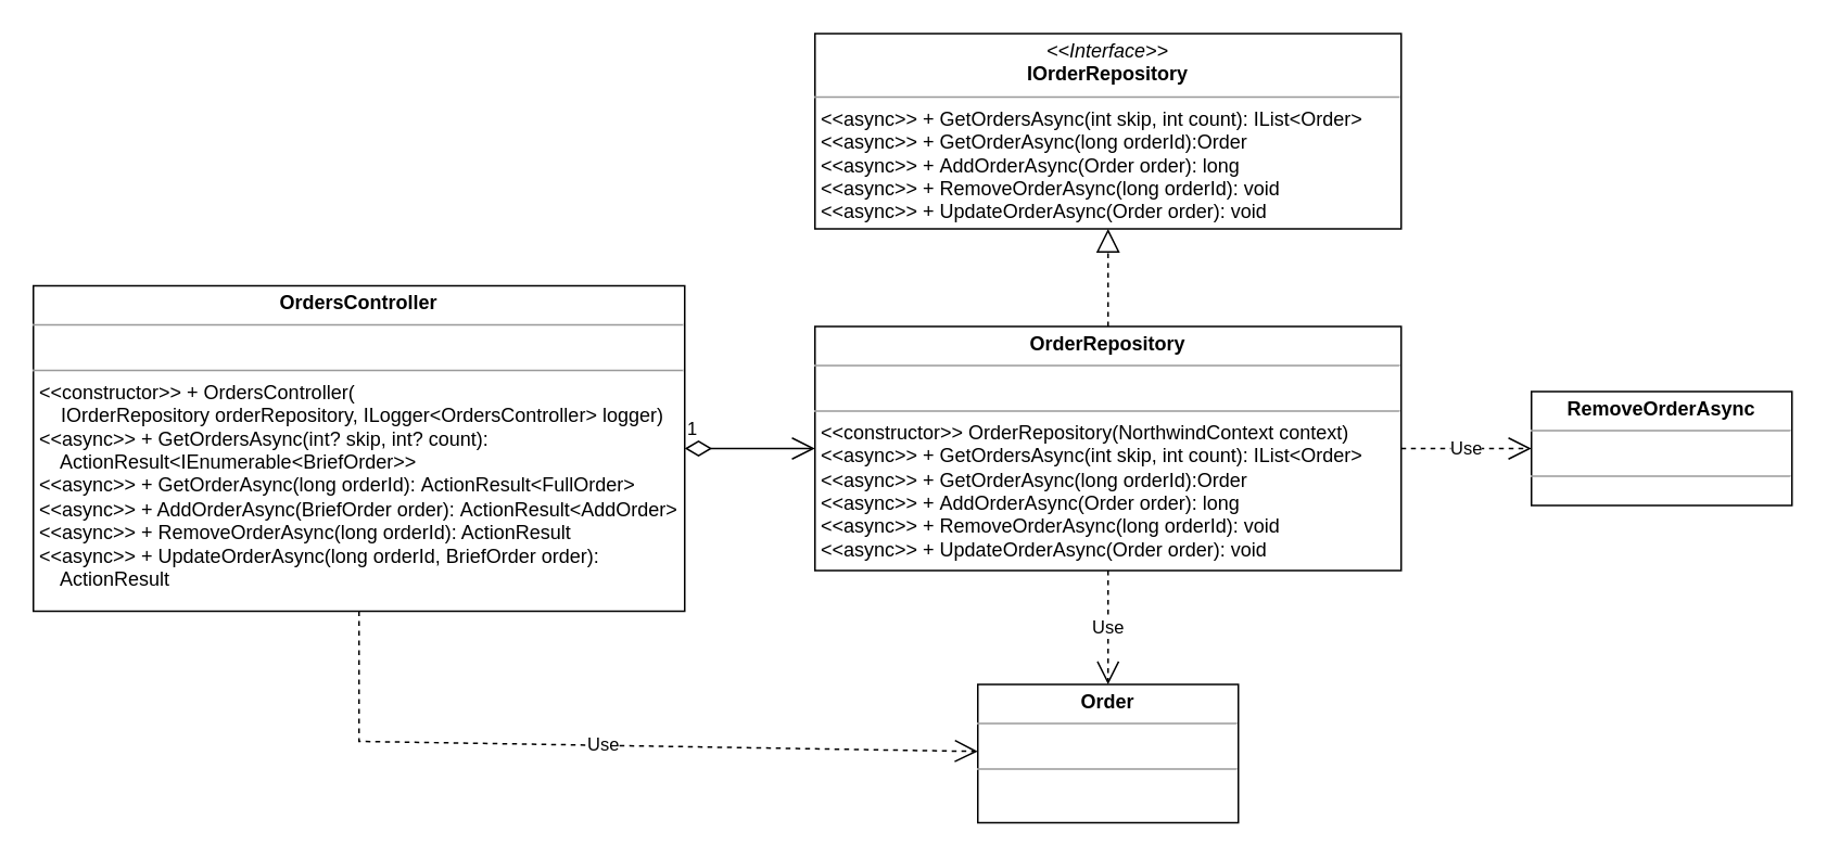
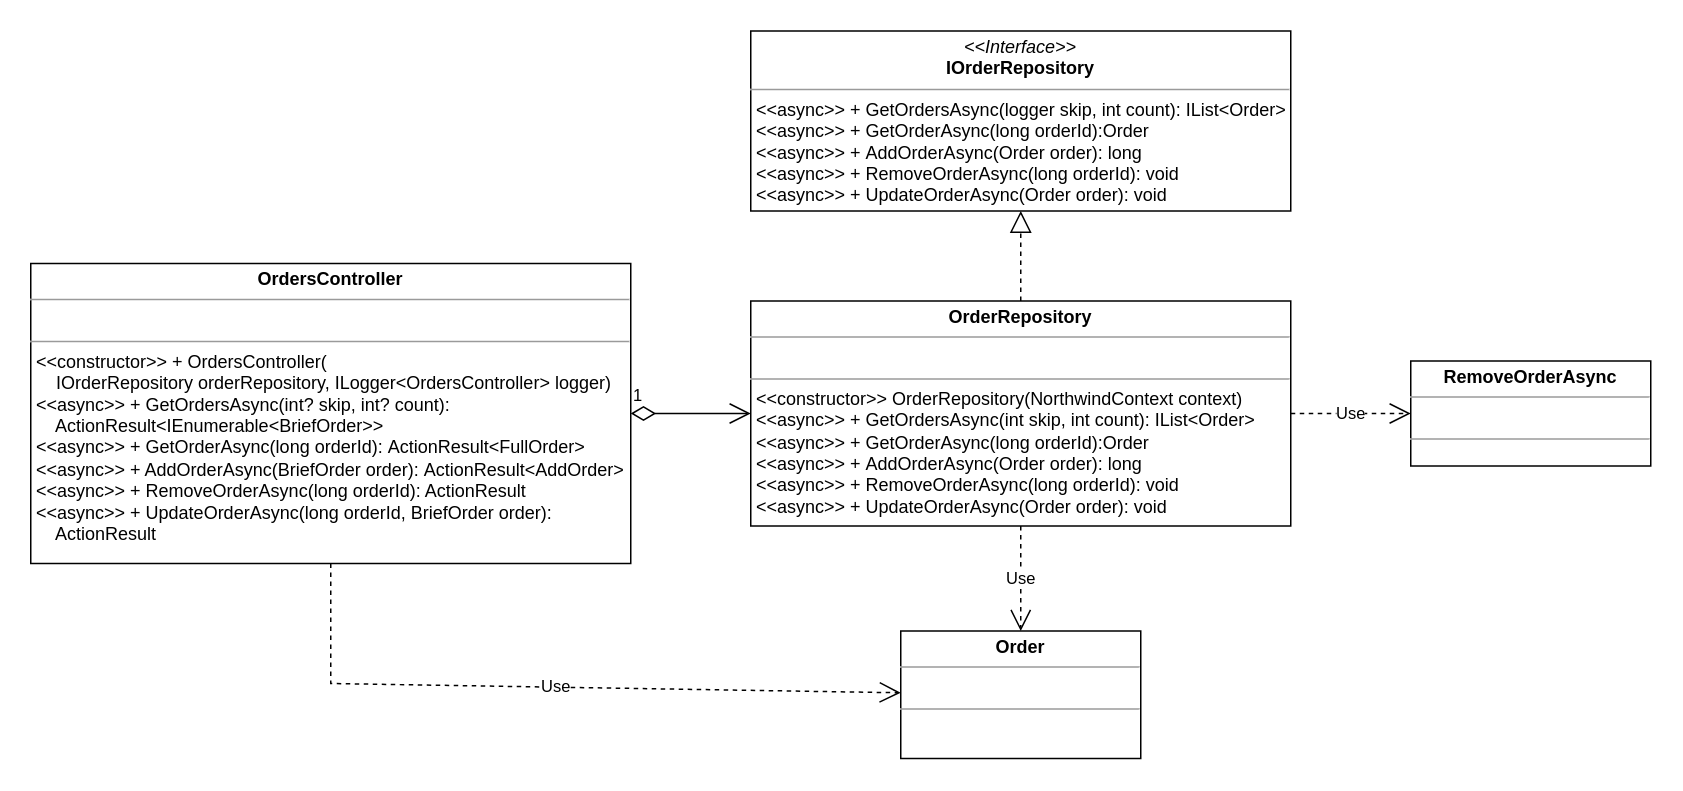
- <mxCell id="3" value="&lt;p style=&quot;margin:0px;margin-top:4px;text-align:center;&quot;&gt;&lt;i&gt;&amp;lt;&amp;lt;Interface&amp;gt;&amp;gt;&lt;/i&gt;&lt;br&gt;&lt;b&gt;IOrderRepository&lt;/b&gt;&lt;br&gt;&lt;/p&gt;&lt;hr size=&quot;1&quot;&gt;&lt;p style=&quot;border-color: var(--border-color); margin: 0px 0px 0px 4px;&quot;&gt;&amp;lt;&amp;lt;async&amp;gt;&amp;gt; +&amp;nbsp;&lt;span style=&quot;border-color: var(--border-color); background-color: initial;&quot;&gt;GetOrdersAsync(int skip, int count): IList&amp;lt;Order&amp;gt;&lt;/span&gt;&lt;/p&gt;&lt;p style=&quot;border-color: var(--border-color); margin: 0px 0px 0px 4px;&quot;&gt;&amp;lt;&amp;lt;async&amp;gt;&amp;gt;&amp;nbsp;+ GetOrderAsync(long orderId):Order&lt;/p&gt;&lt;p style=&quot;border-color: var(--border-color); margin: 0px 0px 0px 4px;&quot;&gt;&amp;lt;&amp;lt;async&amp;gt;&amp;gt; +&amp;nbsp;AddOrderAsync(Order order): long&lt;/p&gt;&lt;p style=&quot;border-color: var(--border-color); margin: 0px 0px 0px 4px;&quot;&gt;&amp;lt;&amp;lt;async&amp;gt;&amp;gt;&amp;nbsp;+&amp;nbsp;RemoveOrderAsync(long orderId): void&lt;/p&gt;&lt;p style=&quot;border-color: var(--border-color); margin: 0px 0px 0px 4px;&quot;&gt;&amp;lt;&amp;lt;async&amp;gt;&amp;gt; + UpdateOrderAsync(Order order): void&lt;/p&gt;" style="verticalAlign=top;align=left;overflow=fill;fontSize=12;fontFamily=Helvetica;html=1;" parent="1" vertex="1"><mxGeometry x="500" y="20" width="360" height="120" as="geometry" /></mxCell>
+ <mxCell id="3" value="&lt;p style=&quot;margin:0px;margin-top:4px;text-align:center;&quot;&gt;&lt;i&gt;&amp;lt;&amp;lt;Interface&amp;gt;&amp;gt;&lt;/i&gt;&lt;br&gt;&lt;b&gt;IOrderRepository&lt;/b&gt;&lt;br&gt;&lt;/p&gt;&lt;hr size=&quot;1&quot;&gt;&lt;p style=&quot;border-color: var(--border-color); margin: 0px 0px 0px 4px;&quot;&gt;&amp;lt;&amp;lt;async&amp;gt;&amp;gt; +&amp;nbsp;&lt;span style=&quot;border-color: var(--border-color); background-color: initial;&quot;&gt;GetOrdersAsync(logger skip, int count): IList&amp;lt;Order&amp;gt;&lt;/span&gt;&lt;/p&gt;&lt;p style=&quot;border-color: var(--border-color); margin: 0px 0px 0px 4px;&quot;&gt;&amp;lt;&amp;lt;async&amp;gt;&amp;gt;&amp;nbsp;+ GetOrderAsync(long orderId):Order&lt;/p&gt;&lt;p style=&quot;border-color: var(--border-color); margin: 0px 0px 0px 4px;&quot;&gt;&amp;lt;&amp;lt;async&amp;gt;&amp;gt; +&amp;nbsp;AddOrderAsync(Order order): long&lt;/p&gt;&lt;p style=&quot;border-color: var(--border-color); margin: 0px 0px 0px 4px;&quot;&gt;&amp;lt;&amp;lt;async&amp;gt;&amp;gt;&amp;nbsp;+&amp;nbsp;RemoveOrderAsync(long orderId): void&lt;/p&gt;&lt;p style=&quot;border-color: var(--border-color); margin: 0px 0px 0px 4px;&quot;&gt;&amp;lt;&amp;lt;async&amp;gt;&amp;gt; + UpdateOrderAsync(Order order): void&lt;/p&gt;" style="verticalAlign=top;align=left;overflow=fill;fontSize=12;fontFamily=Helvetica;html=1;" parent="1" vertex="1"><mxGeometry x="500" y="20" width="360" height="120" as="geometry" /></mxCell>
